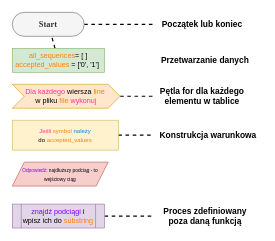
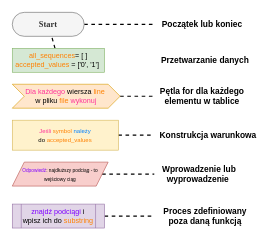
+ <mxCell id="14" value="" style="edgeStyle=none;rounded=0;orthogonalLoop=1;jettySize=auto;html=1;dashed=1;endArrow=none;endFill=0;strokeColor=#000000;strokeWidth=2;fontFamily=Helvetica;" parent="1" source="15" target="16" edge="1"><mxGeometry relative="1" as="geometry" /></mxCell>
+ <mxCell id="16" value="&lt;h3&gt;Wprowadzenie lub wyprowadzenie&amp;nbsp;&lt;/h3&gt;" style="text;html=1;strokeColor=none;fillColor=none;align=center;verticalAlign=middle;whiteSpace=wrap;rounded=0;" parent="1" vertex="1"><mxGeometry x="257" y="270" width="150" height="40" as="geometry" /></mxCell>
